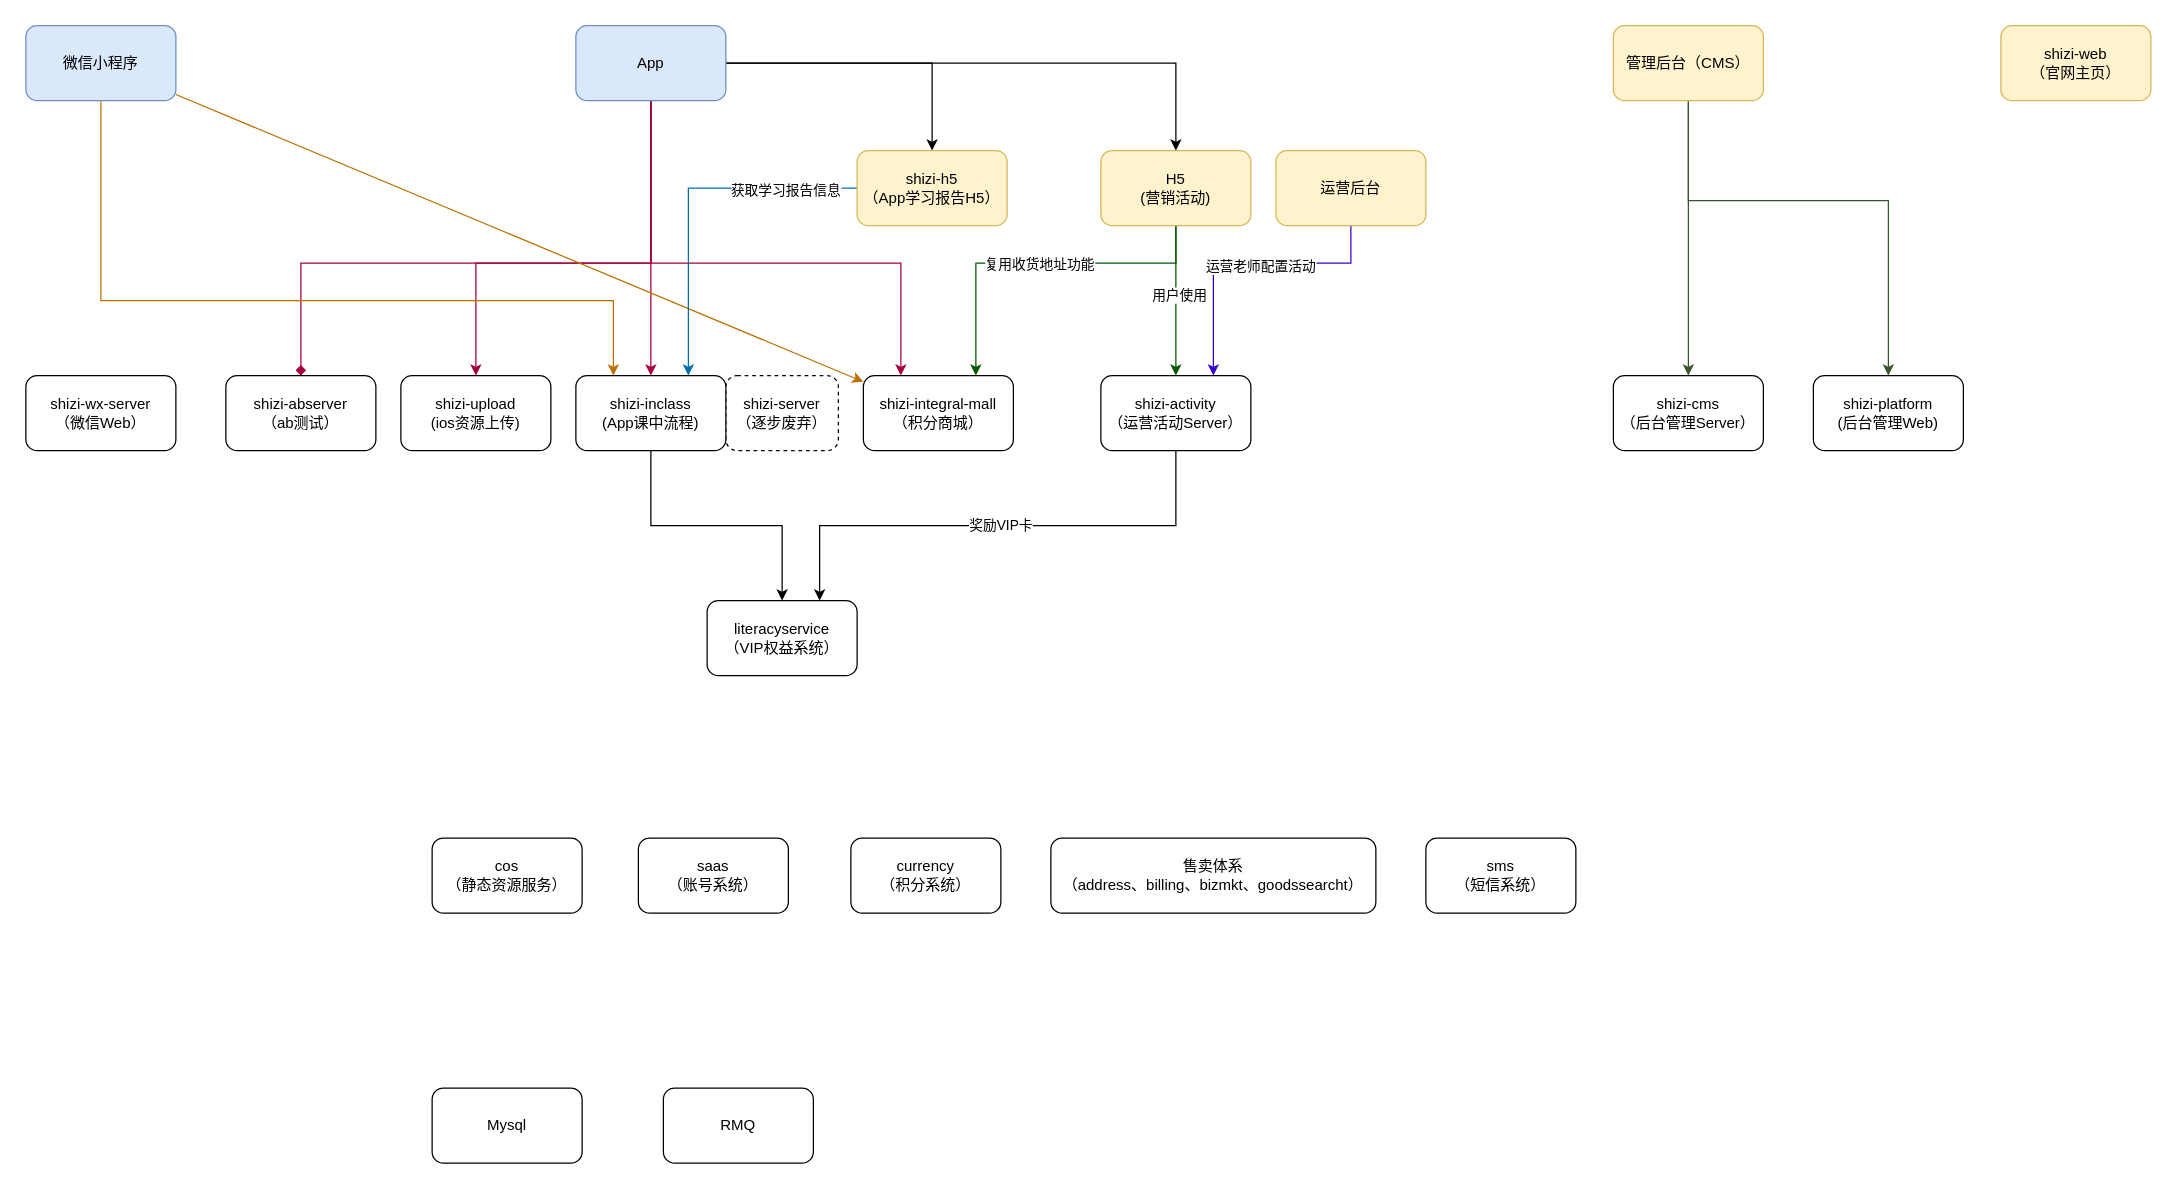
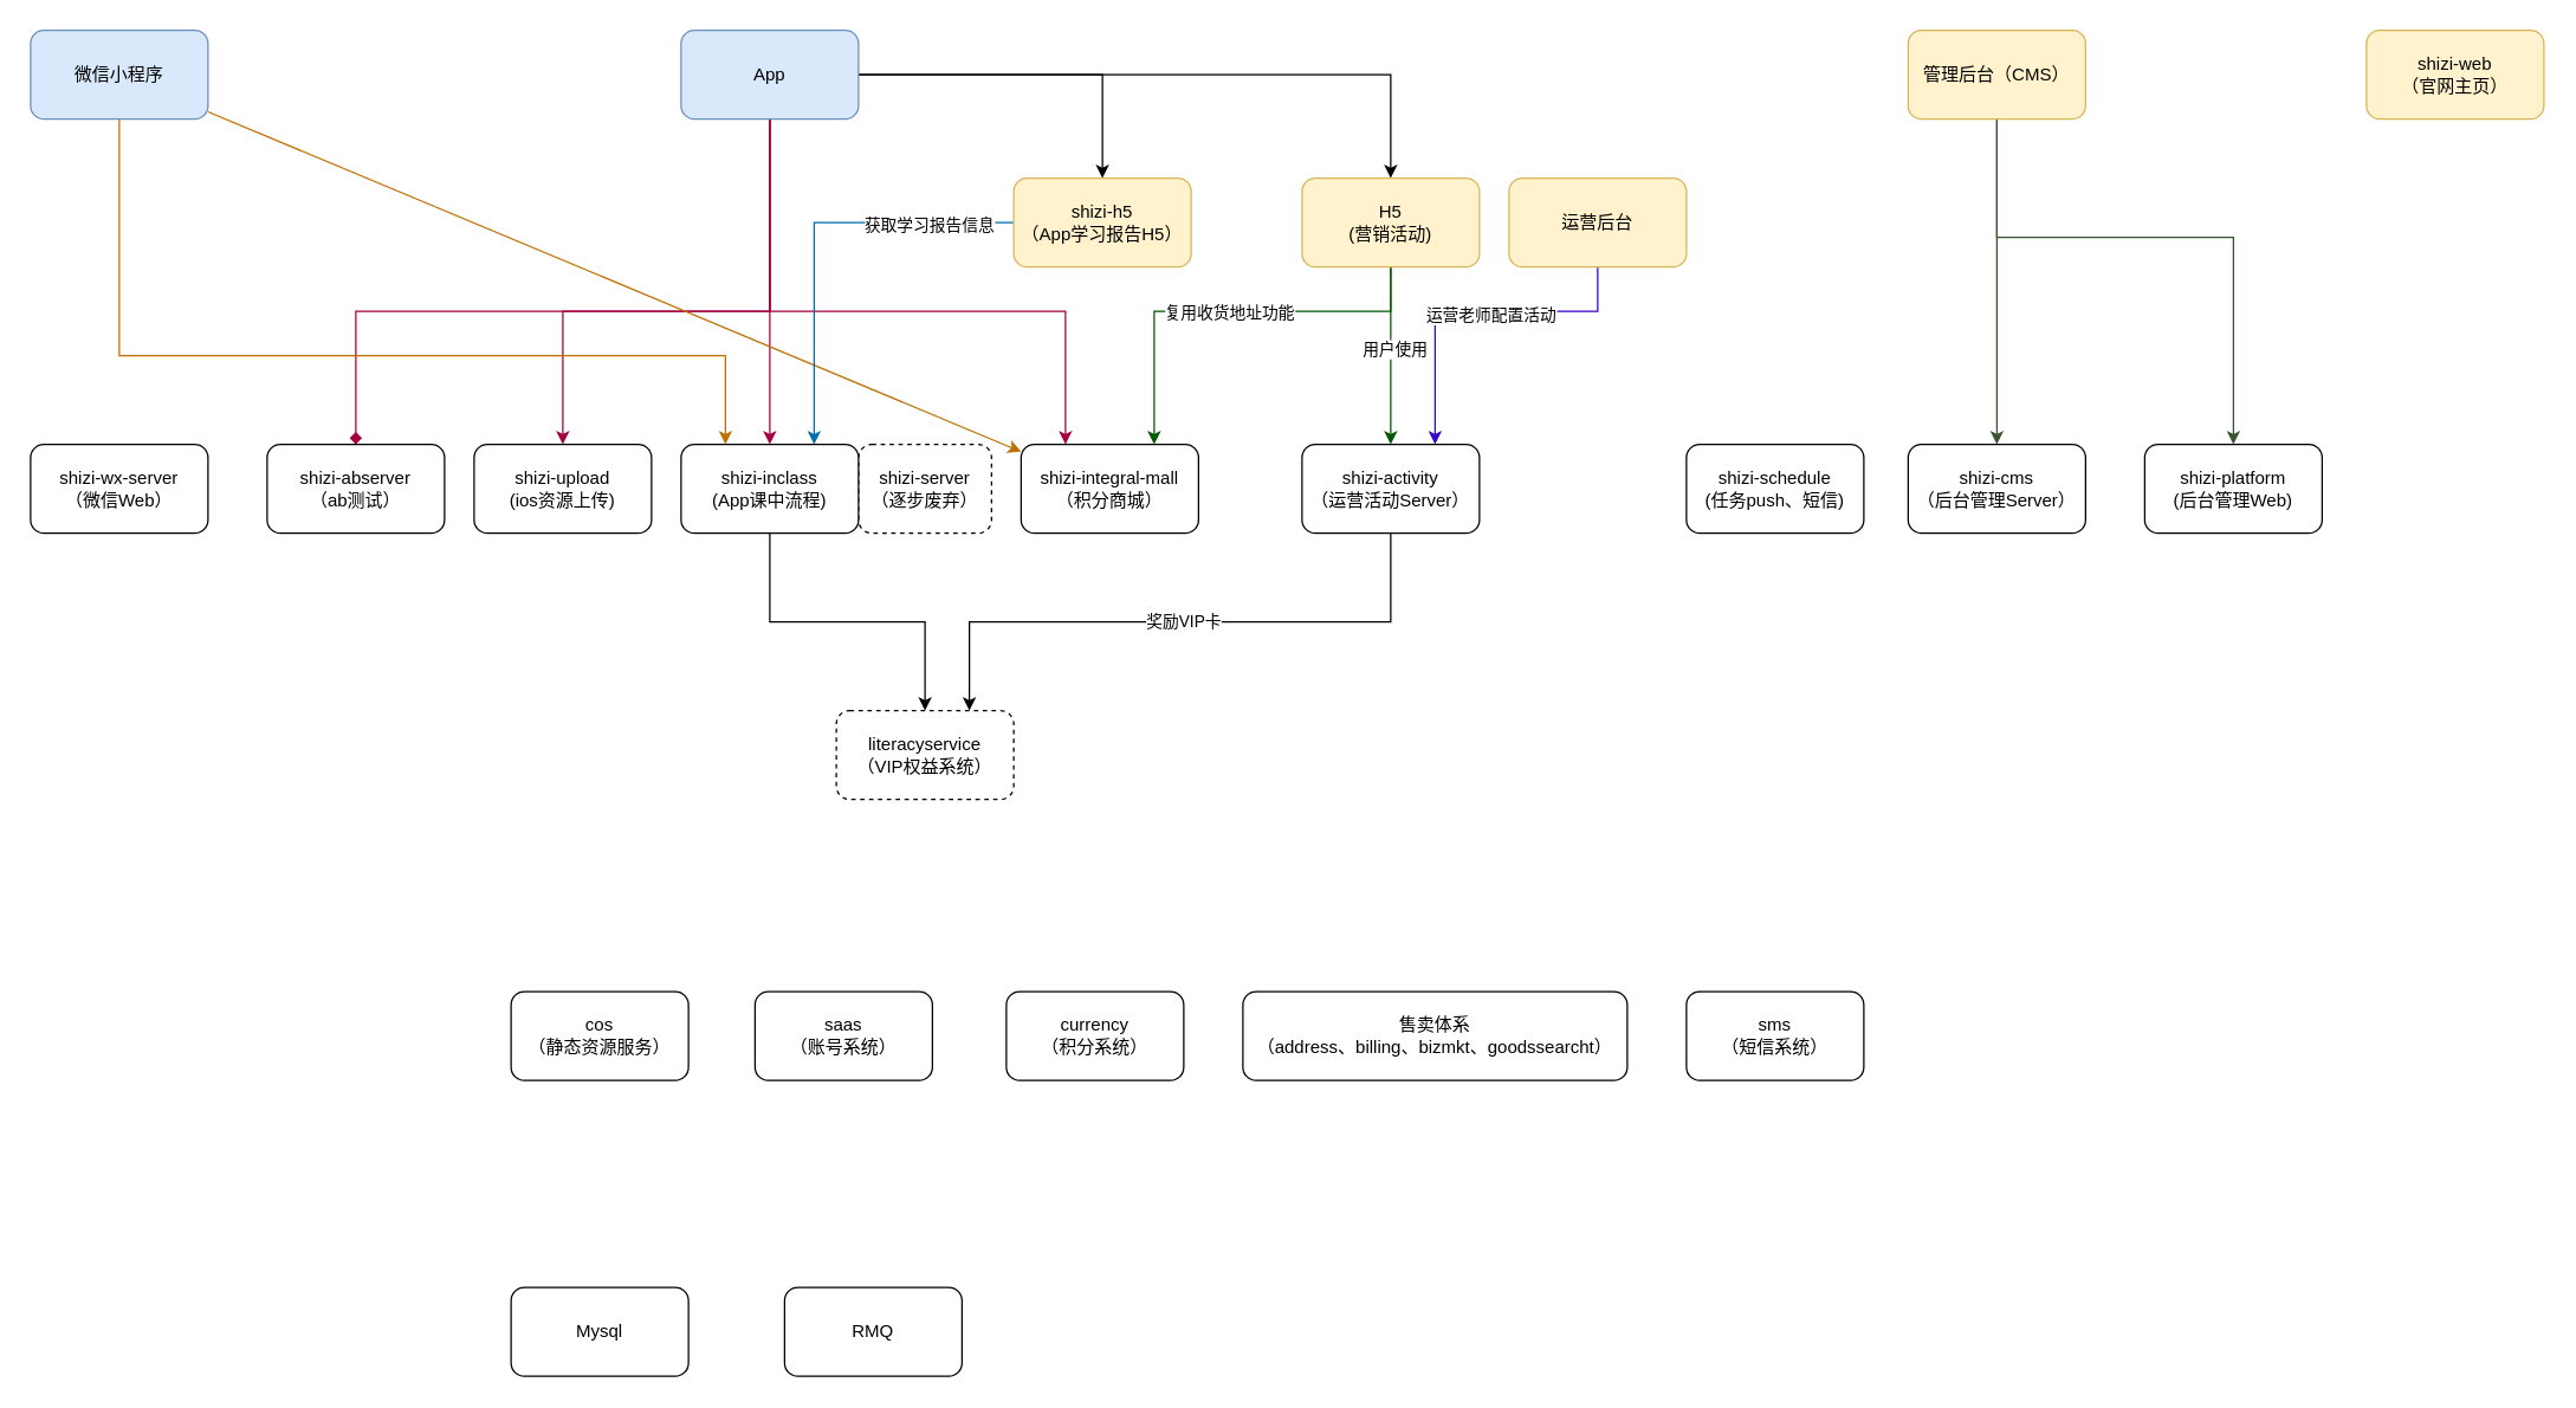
+ <mxCell id="44" value="shizi-schedule&lt;br&gt;(任务push、短信)" style="rounded=1;whiteSpace=wrap;html=1;" vertex="1" parent="1"><mxGeometry x="1140" y="300" width="120" height="60" as="geometry" /></mxCell>
- <mxCell id="27" value="literacyservice&lt;br&gt;（VIP权益系统）" style="rounded=1;whiteSpace=wrap;html=1;" vertex="1" parent="1"><mxGeometry x="565" y="480" width="120" height="60" as="geometry" /></mxCell>
+ <mxCell id="27" value="literacyservice&lt;br&gt;（VIP权益系统）" style="rounded=1;whiteSpace=wrap;html=1;dashed=1;" vertex="1" parent="1"><mxGeometry x="565" y="480" width="120" height="60" as="geometry" /></mxCell>
